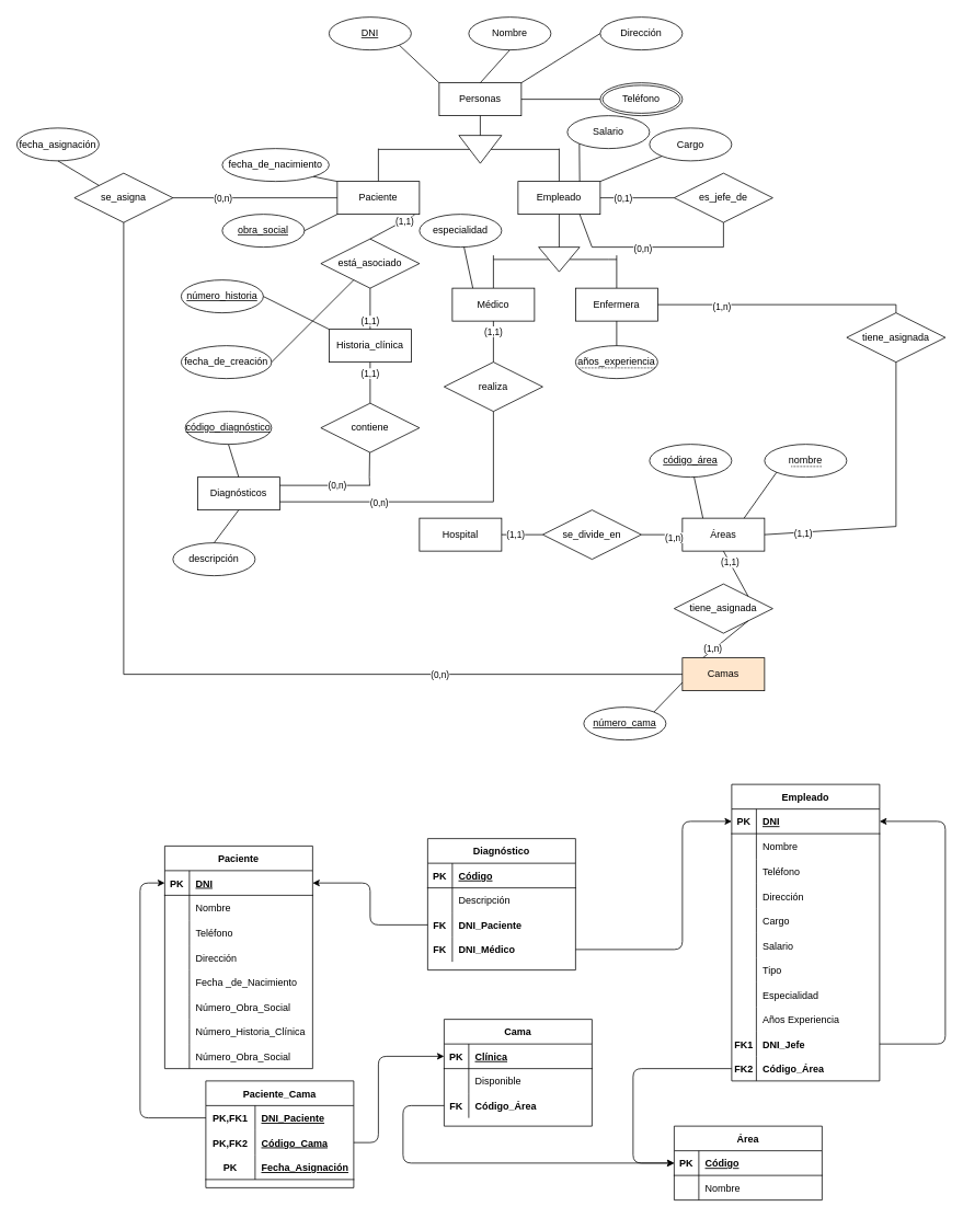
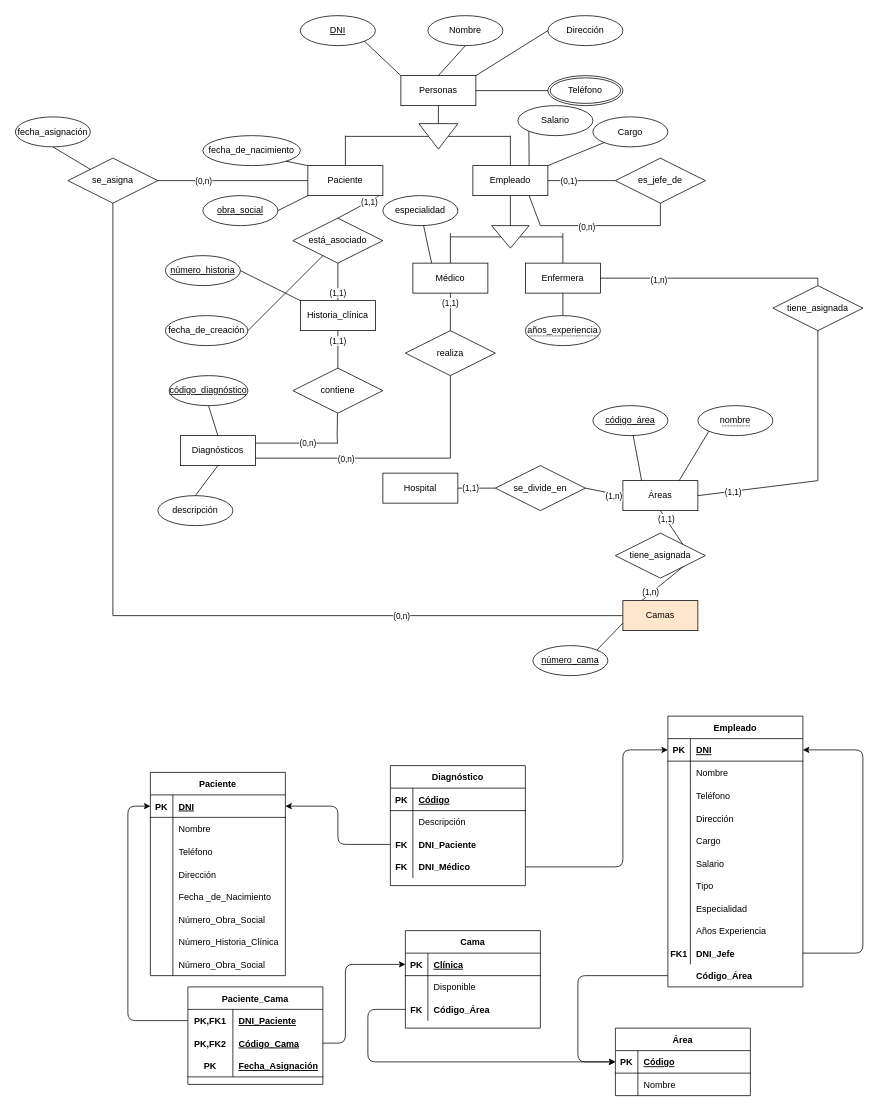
- <mxCell id="43" value="Áreas" style="whiteSpace=wrap;html=1;align=center;" parent="1" vertex="1"><mxGeometry x="830" y="630" width="100" height="40" as="geometry" /></mxCell>
+ <mxCell id="43" value="Áreas" style="whiteSpace=wrap;html=1;align=center;" parent="1" vertex="1"><mxGeometry x="830" y="640" width="100" height="40" as="geometry" /></mxCell>
- <mxCell id="165" value="FK2" style="shape=partialRectangle;connectable=0;fillColor=none;top=0;left=0;bottom=0;right=0;editable=1;overflow=hidden;fontStyle=1" parent="164" vertex="1"><mxGeometry width="30" height="30" as="geometry" /></mxCell>
